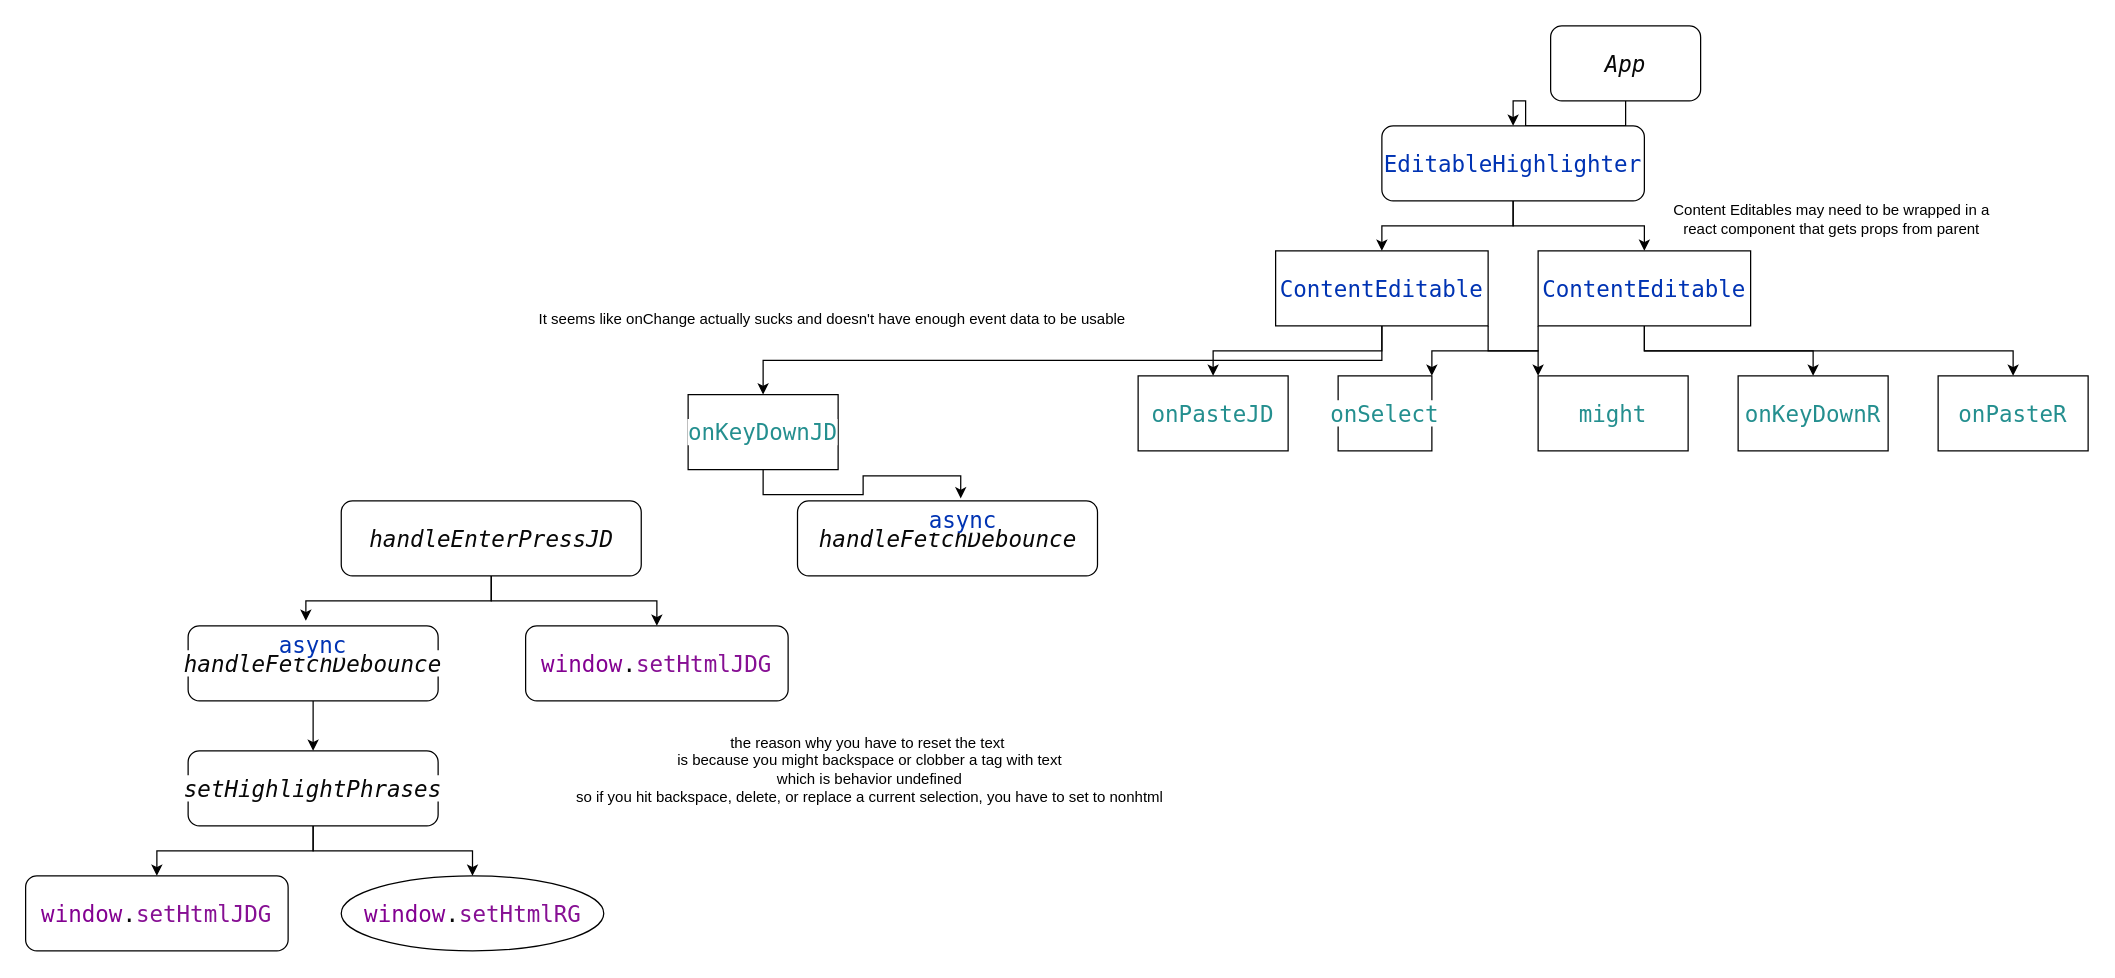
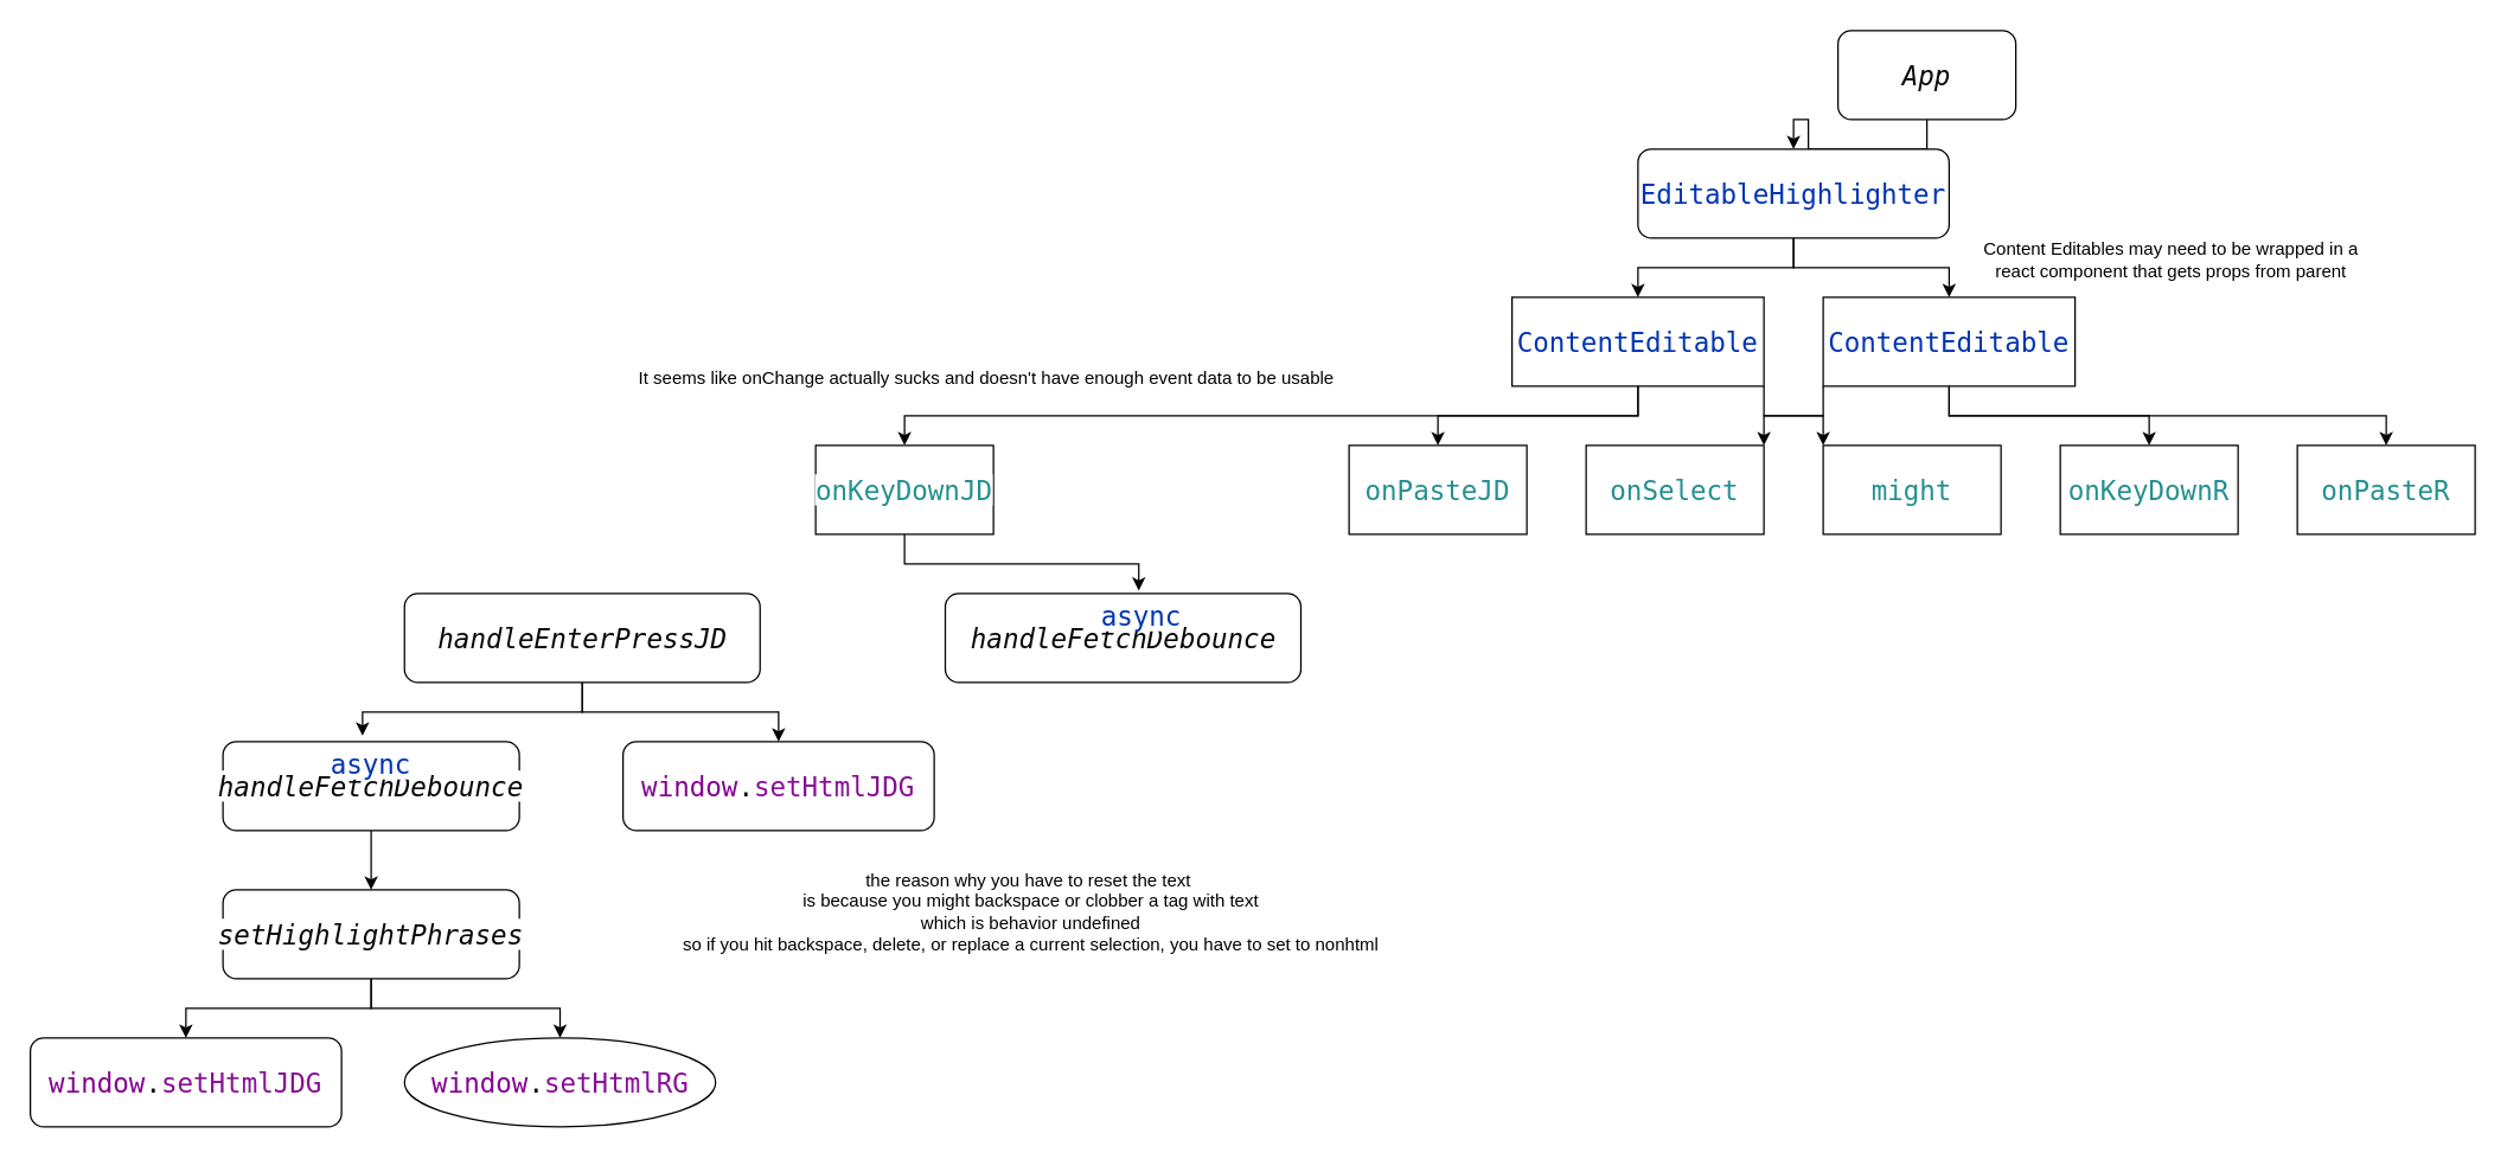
- <mxCell id="20" value="&lt;div style=&quot;background-color:#ffffff;color:#080808&quot;&gt;&lt;pre style=&quot;font-family:'JetBrains Mono',monospace;font-size:13.5pt;&quot;&gt;&lt;div&gt;&lt;pre style=&quot;font-family:'JetBrains Mono',monospace;font-size:13.5pt;&quot;&gt;&lt;span style=&quot;color:#248f8f;&quot;&gt;onSelect&lt;/span&gt;&lt;/pre&gt;&lt;/div&gt;&lt;/pre&gt;&lt;/div&gt;" style="whiteSpace=wrap;html=1;" vertex="1" parent="1"><mxGeometry x="1070" y="300" width="75" height="60" as="geometry" /></mxCell>
+ <mxCell id="20" value="&lt;div style=&quot;background-color:#ffffff;color:#080808&quot;&gt;&lt;pre style=&quot;font-family:'JetBrains Mono',monospace;font-size:13.5pt;&quot;&gt;&lt;div&gt;&lt;pre style=&quot;font-family:'JetBrains Mono',monospace;font-size:13.5pt;&quot;&gt;&lt;span style=&quot;color:#248f8f;&quot;&gt;onSelect&lt;/span&gt;&lt;/pre&gt;&lt;/div&gt;&lt;/pre&gt;&lt;/div&gt;" style="whiteSpace=wrap;html=1;" vertex="1" parent="1"><mxGeometry x="1070" y="300" width="120" height="60" as="geometry" /></mxCell>
- <mxCell id="17" value="&lt;div style=&quot;background-color:#ffffff;color:#080808&quot;&gt;&lt;pre style=&quot;font-family:'JetBrains Mono',monospace;font-size:13.5pt;&quot;&gt;&lt;span style=&quot;color:#248f8f;&quot;&gt;onKeyDownJD&lt;/span&gt;&lt;/pre&gt;&lt;/div&gt;" style="whiteSpace=wrap;html=1;" vertex="1" parent="1"><mxGeometry x="550" y="315" width="120" height="60" as="geometry" /></mxCell>
+ <mxCell id="17" value="&lt;div style=&quot;background-color:#ffffff;color:#080808&quot;&gt;&lt;pre style=&quot;font-family:'JetBrains Mono',monospace;font-size:13.5pt;&quot;&gt;&lt;span style=&quot;color:#248f8f;&quot;&gt;onKeyDownJD&lt;/span&gt;&lt;/pre&gt;&lt;/div&gt;" style="whiteSpace=wrap;html=1;" vertex="1" parent="1"><mxGeometry x="550" y="300" width="120" height="60" as="geometry" /></mxCell>
